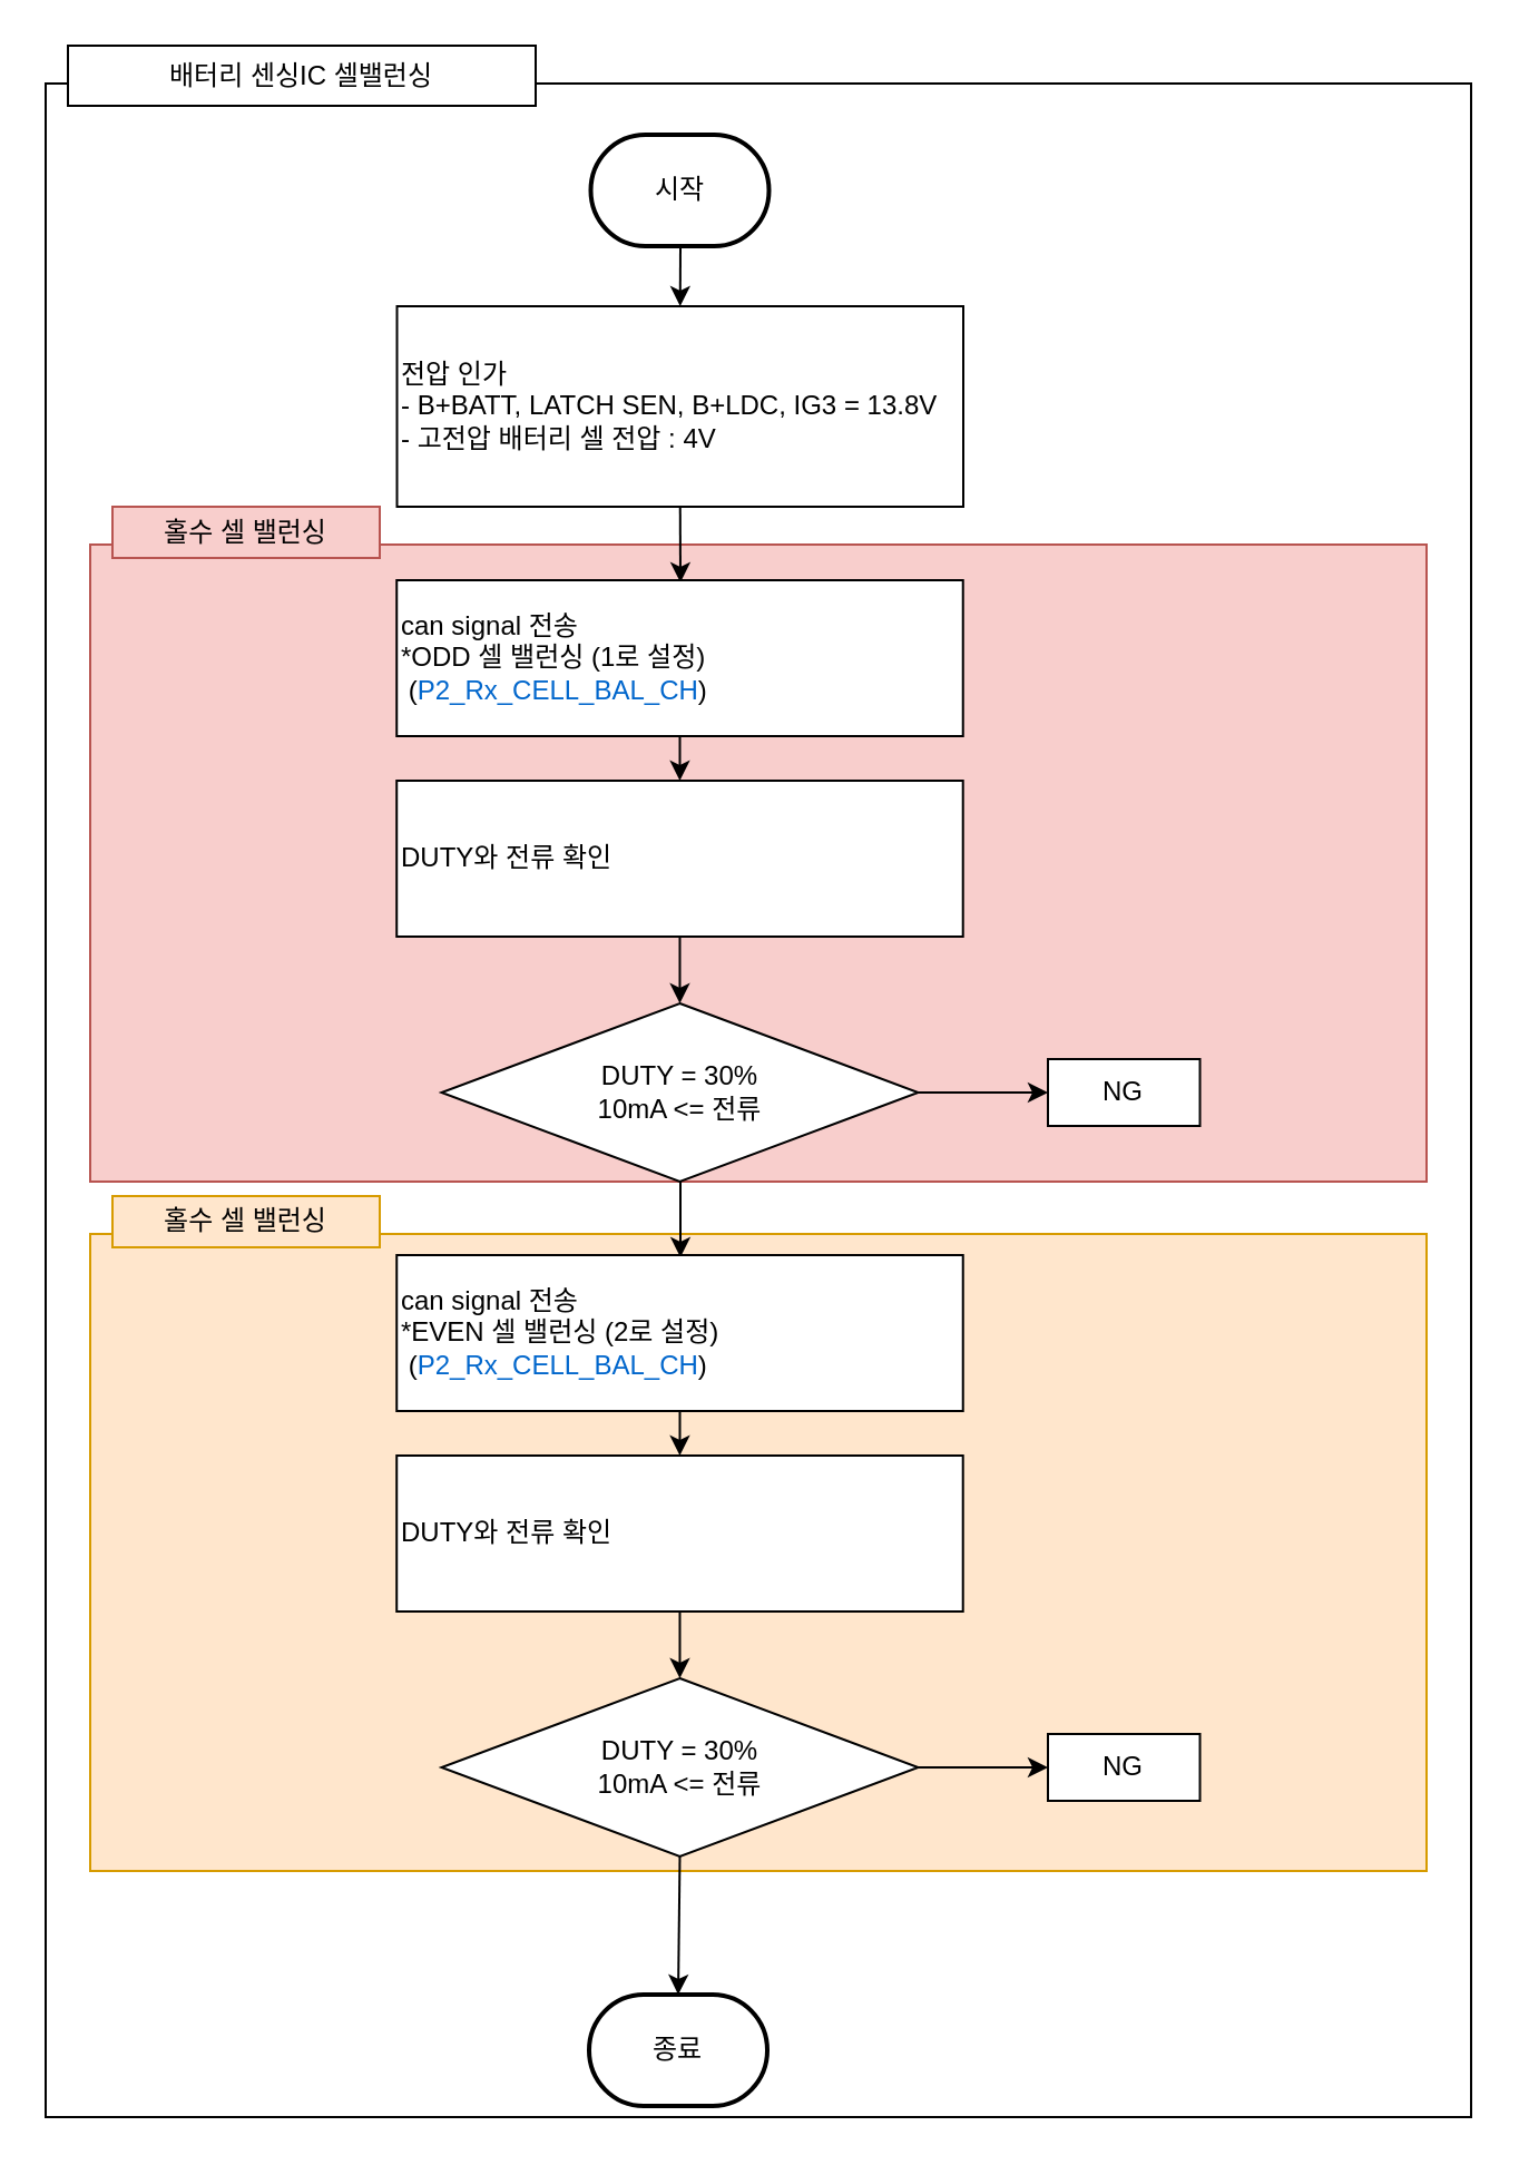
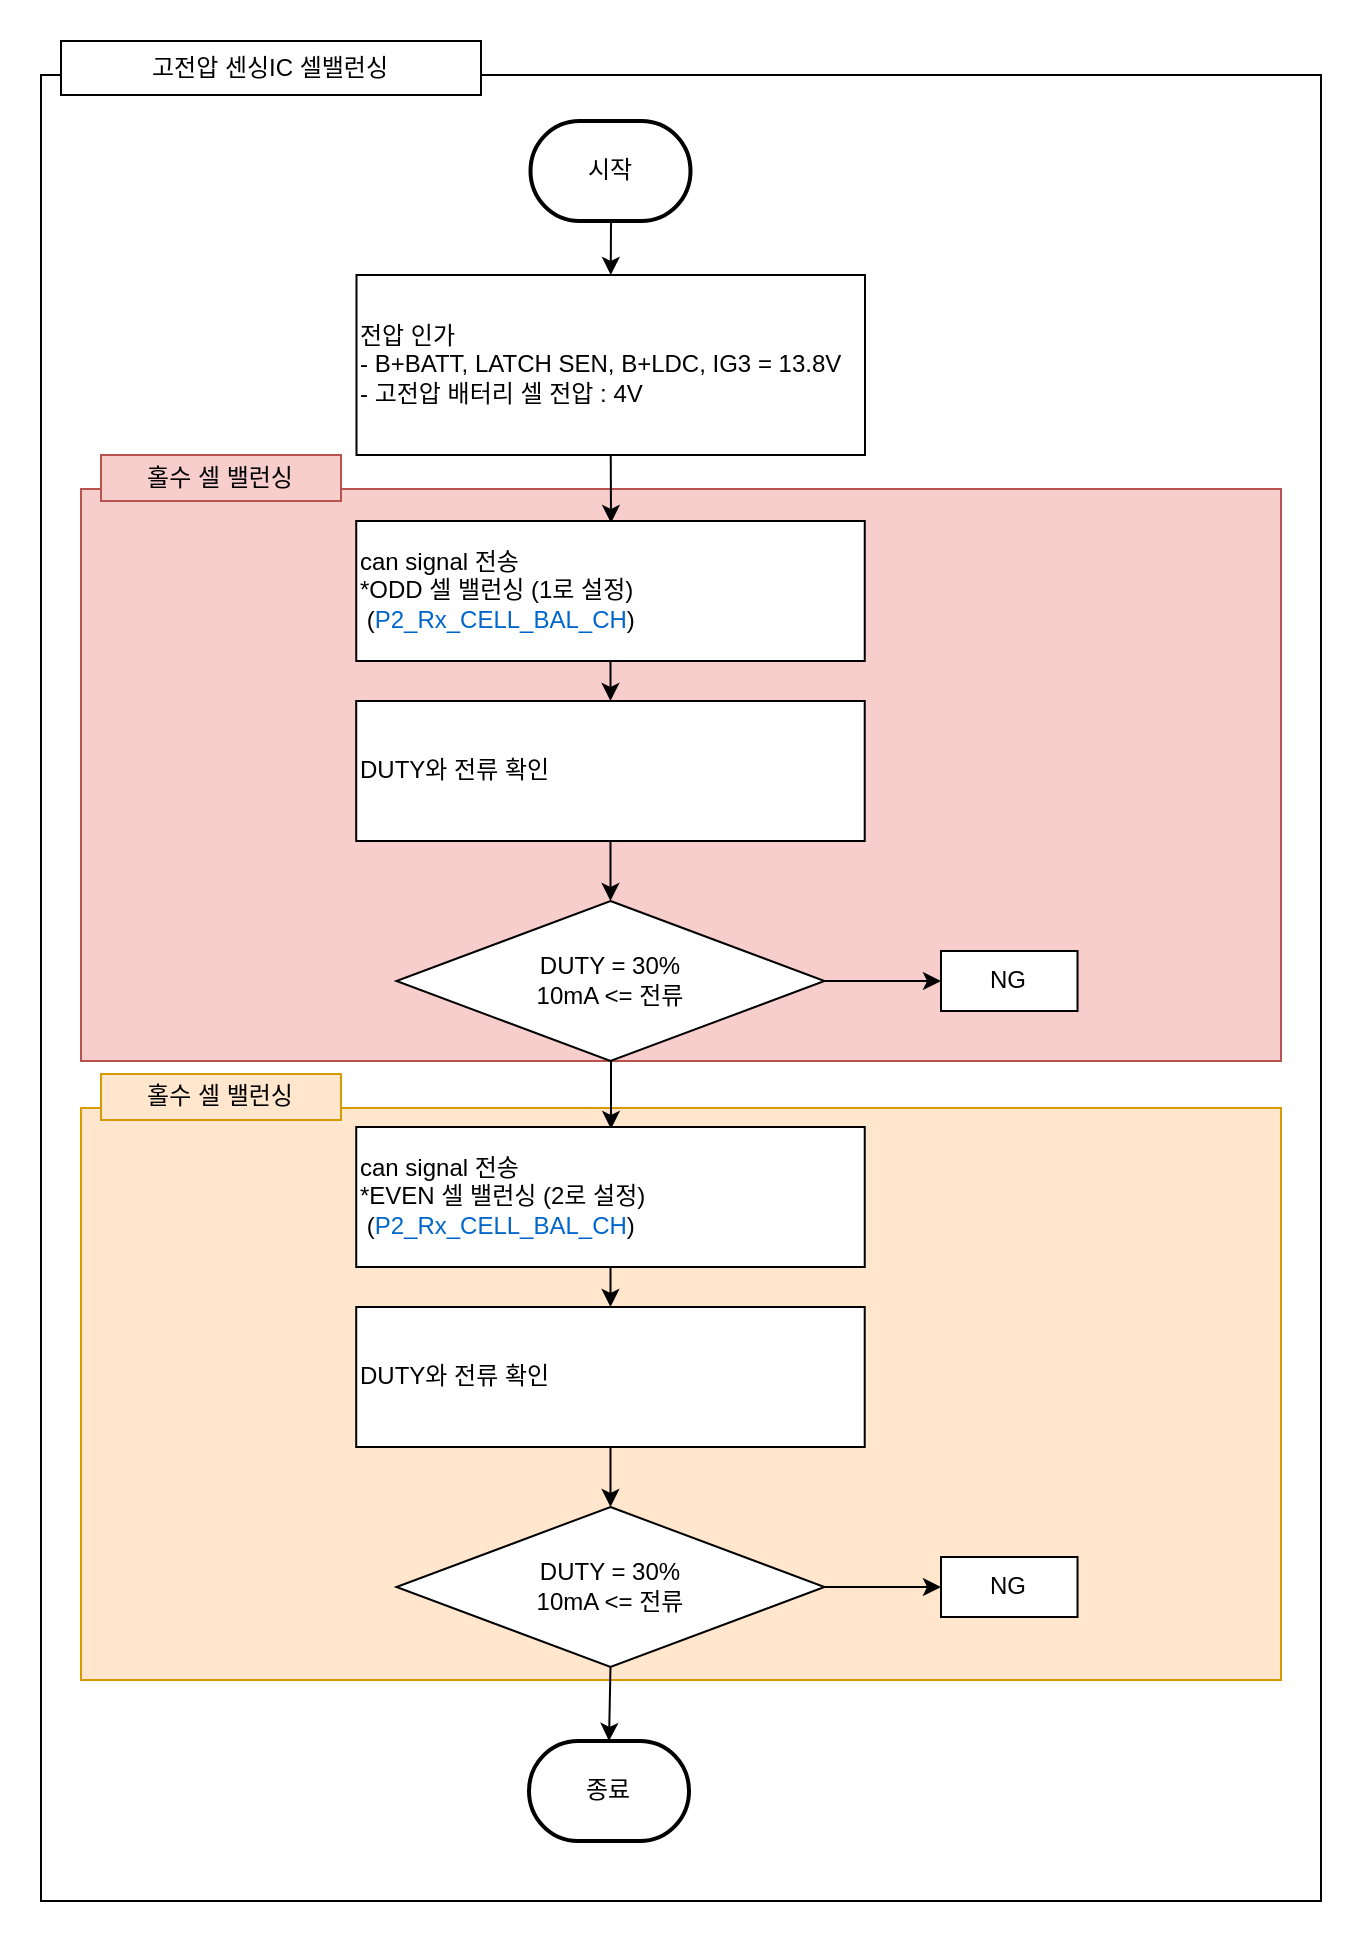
- <mxCell id="3" value="배터리 센싱IC 셀밸런싱" style="rounded=0;whiteSpace=wrap;html=1;align=center;" vertex="1" parent="1"><mxGeometry x="30" y="20" width="210" height="27" as="geometry" /></mxCell>
+ <mxCell id="3" value="고전압 센싱IC 셀밸런싱" style="rounded=0;whiteSpace=wrap;html=1;align=center;" vertex="1" parent="1"><mxGeometry x="30" y="20" width="210" height="27" as="geometry" /></mxCell>
- <mxCell id="27" value="종료" style="strokeWidth=2;html=1;shape=mxgraph.flowchart.terminator;whiteSpace=wrap;" vertex="1" parent="1"><mxGeometry x="264" y="895" width="80" height="50" as="geometry" /></mxCell>
+ <mxCell id="27" value="종료" style="strokeWidth=2;html=1;shape=mxgraph.flowchart.terminator;whiteSpace=wrap;" vertex="1" parent="1"><mxGeometry x="264" y="870" width="80" height="50" as="geometry" /></mxCell>
